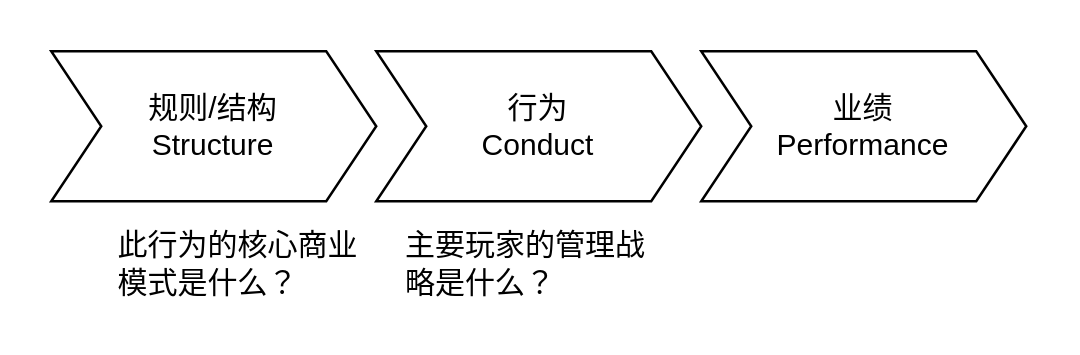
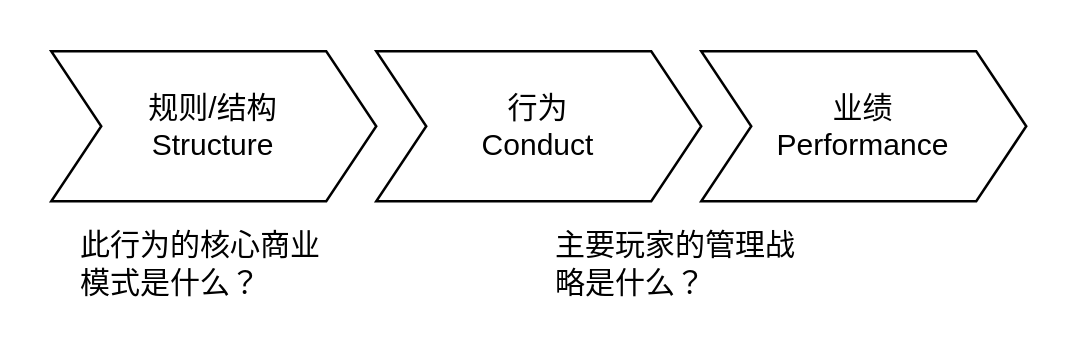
- <mxCell id="5" value="此行为的核心商业模式是什么？" style="text;html=1;strokeColor=none;fillColor=none;align=left;verticalAlign=middle;whiteSpace=wrap;rounded=0;" vertex="1" parent="1"><mxGeometry x="45" y="90" width="100" height="30" as="geometry" /></mxCell>
+ <mxCell id="5" value="此行为的核心商业模式是什么？" style="text;html=1;strokeColor=none;fillColor=none;align=left;verticalAlign=middle;whiteSpace=wrap;rounded=0;" vertex="1" parent="1"><mxGeometry x="30" y="90" width="100" height="30" as="geometry" /></mxCell>
- <mxCell id="6" value="主要玩家的管理战略是什么？" style="text;html=1;strokeColor=none;fillColor=none;align=left;verticalAlign=middle;whiteSpace=wrap;rounded=0;" vertex="1" parent="1"><mxGeometry x="160" y="90" width="100" height="30" as="geometry" /></mxCell>
+ <mxCell id="6" value="主要玩家的管理战略是什么？" style="text;html=1;strokeColor=none;fillColor=none;align=left;verticalAlign=middle;whiteSpace=wrap;rounded=0;" vertex="1" parent="1"><mxGeometry x="220" y="90" width="100" height="30" as="geometry" /></mxCell>
